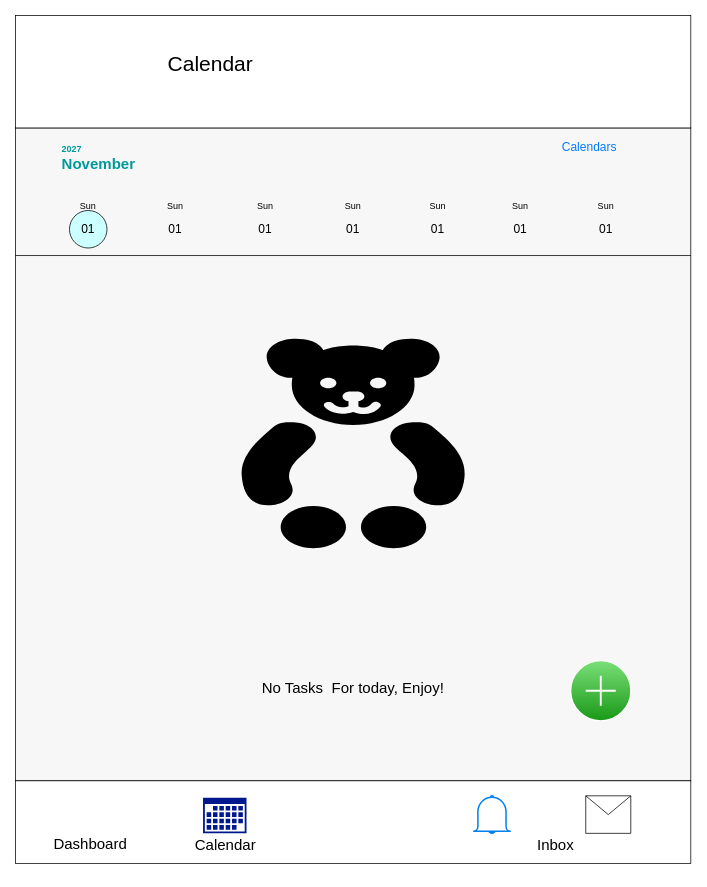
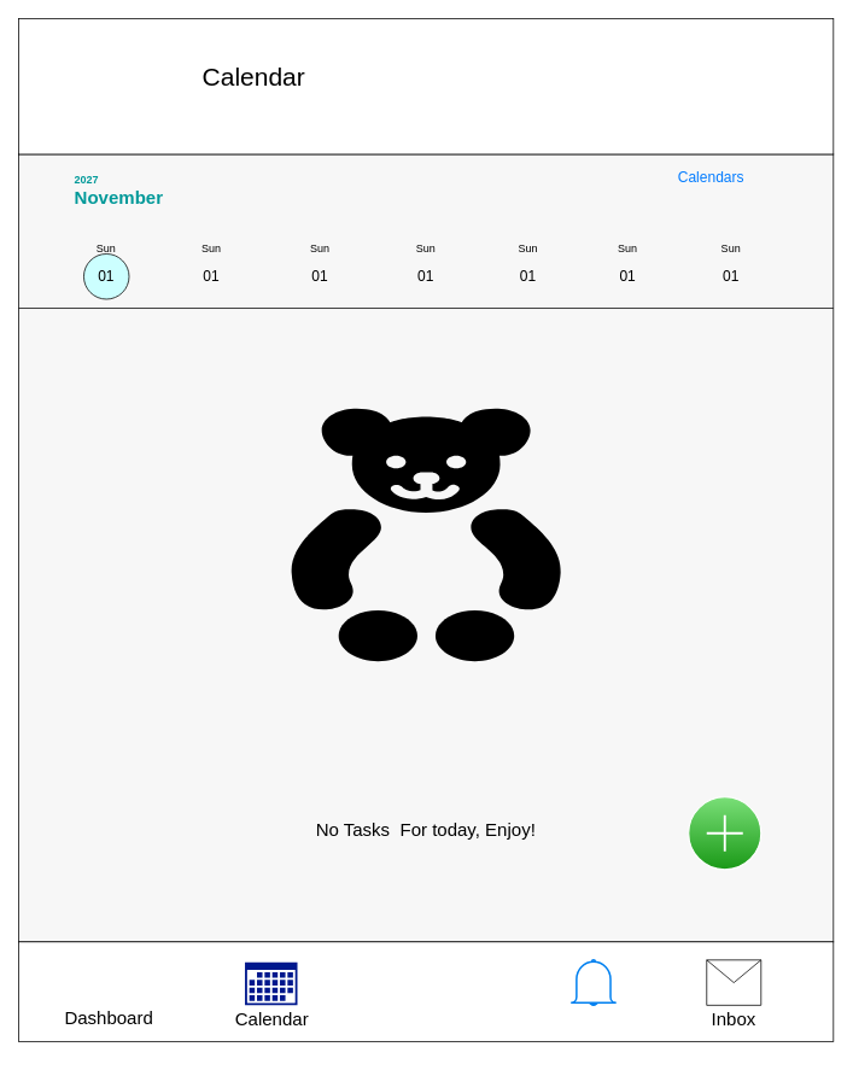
- <mxCell id="18" value="&lt;font style=&quot;font-size: 20px;&quot;&gt;Inbox&lt;/font&gt;" style="text;html=1;align=center;verticalAlign=middle;whiteSpace=wrap;rounded=0;" parent="1" vertex="1"><mxGeometry x="710" y="1110" width="60" height="30" as="geometry" /></mxCell>
+ <mxCell id="18" value="&lt;font style=&quot;font-size: 20px;&quot;&gt;Inbox&lt;/font&gt;" style="text;html=1;align=center;verticalAlign=middle;whiteSpace=wrap;rounded=0;" parent="1" vertex="1"><mxGeometry x="780" y="1110" width="60" height="30" as="geometry" /></mxCell>
